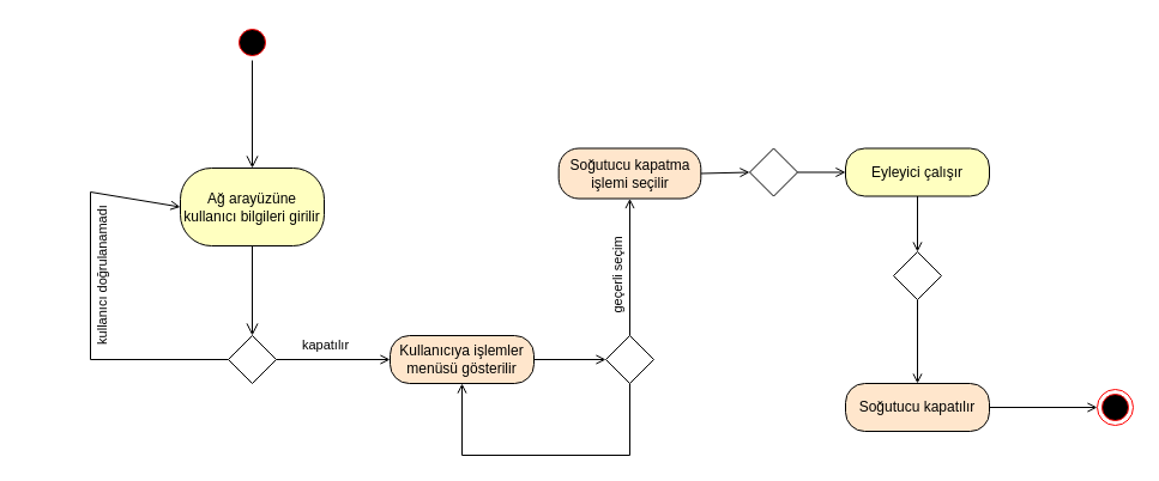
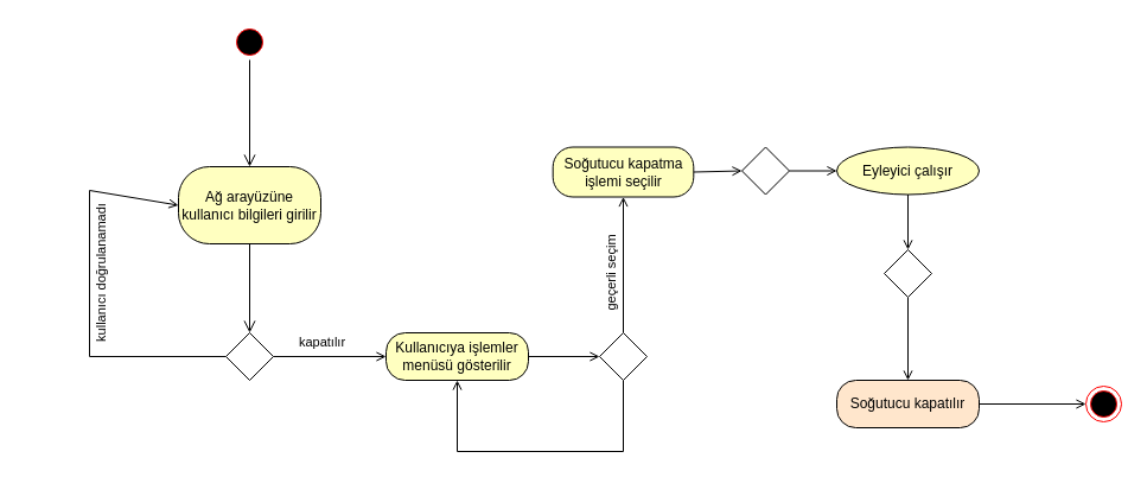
- <mxCell id="21" value="Eyleyici çalışır" style="rounded=1;whiteSpace=wrap;html=1;arcSize=40;fontColor=#000000;fillColor=#ffffc0;" vertex="1" parent="1"><mxGeometry x="705" y="123.5" width="120" height="40" as="geometry" /></mxCell>
+ <mxCell id="21" value="Eyleyici çalışır" style="ellipse;whiteSpace=wrap;html=1;arcSize=40;fontColor=#000000;fillColor=#ffffc0;" vertex="1" parent="1"><mxGeometry x="705" y="123.5" width="120" height="40" as="geometry" /></mxCell>
- <mxCell id="17" value="Soğutucu kapatma işlemi seçilir" style="rounded=1;whiteSpace=wrap;html=1;arcSize=40;fontColor=#000000;fillColor=#ffe6cc;" vertex="1" parent="1"><mxGeometry x="465.68" y="123.5" width="118.63" height="42" as="geometry" /></mxCell>
+ <mxCell id="17" value="Soğutucu kapatma işlemi seçilir" style="rounded=1;whiteSpace=wrap;html=1;arcSize=40;fontColor=#000000;fillColor=#ffffc0;" vertex="1" parent="1"><mxGeometry x="465.68" y="123.5" width="118.63" height="42" as="geometry" /></mxCell>
- <mxCell id="11" value="Kullanıcıya işlemler menüsü gösterilir" style="rounded=1;whiteSpace=wrap;html=1;arcSize=40;fontColor=#000000;fillColor=#ffe6cc;" vertex="1" parent="1"><mxGeometry x="325" y="280" width="120" height="40" as="geometry" /></mxCell>
+ <mxCell id="11" value="Kullanıcıya işlemler menüsü gösterilir" style="rounded=1;whiteSpace=wrap;html=1;arcSize=40;fontColor=#000000;fillColor=#ffffc0;" vertex="1" parent="1"><mxGeometry x="325" y="280" width="120" height="40" as="geometry" /></mxCell>
